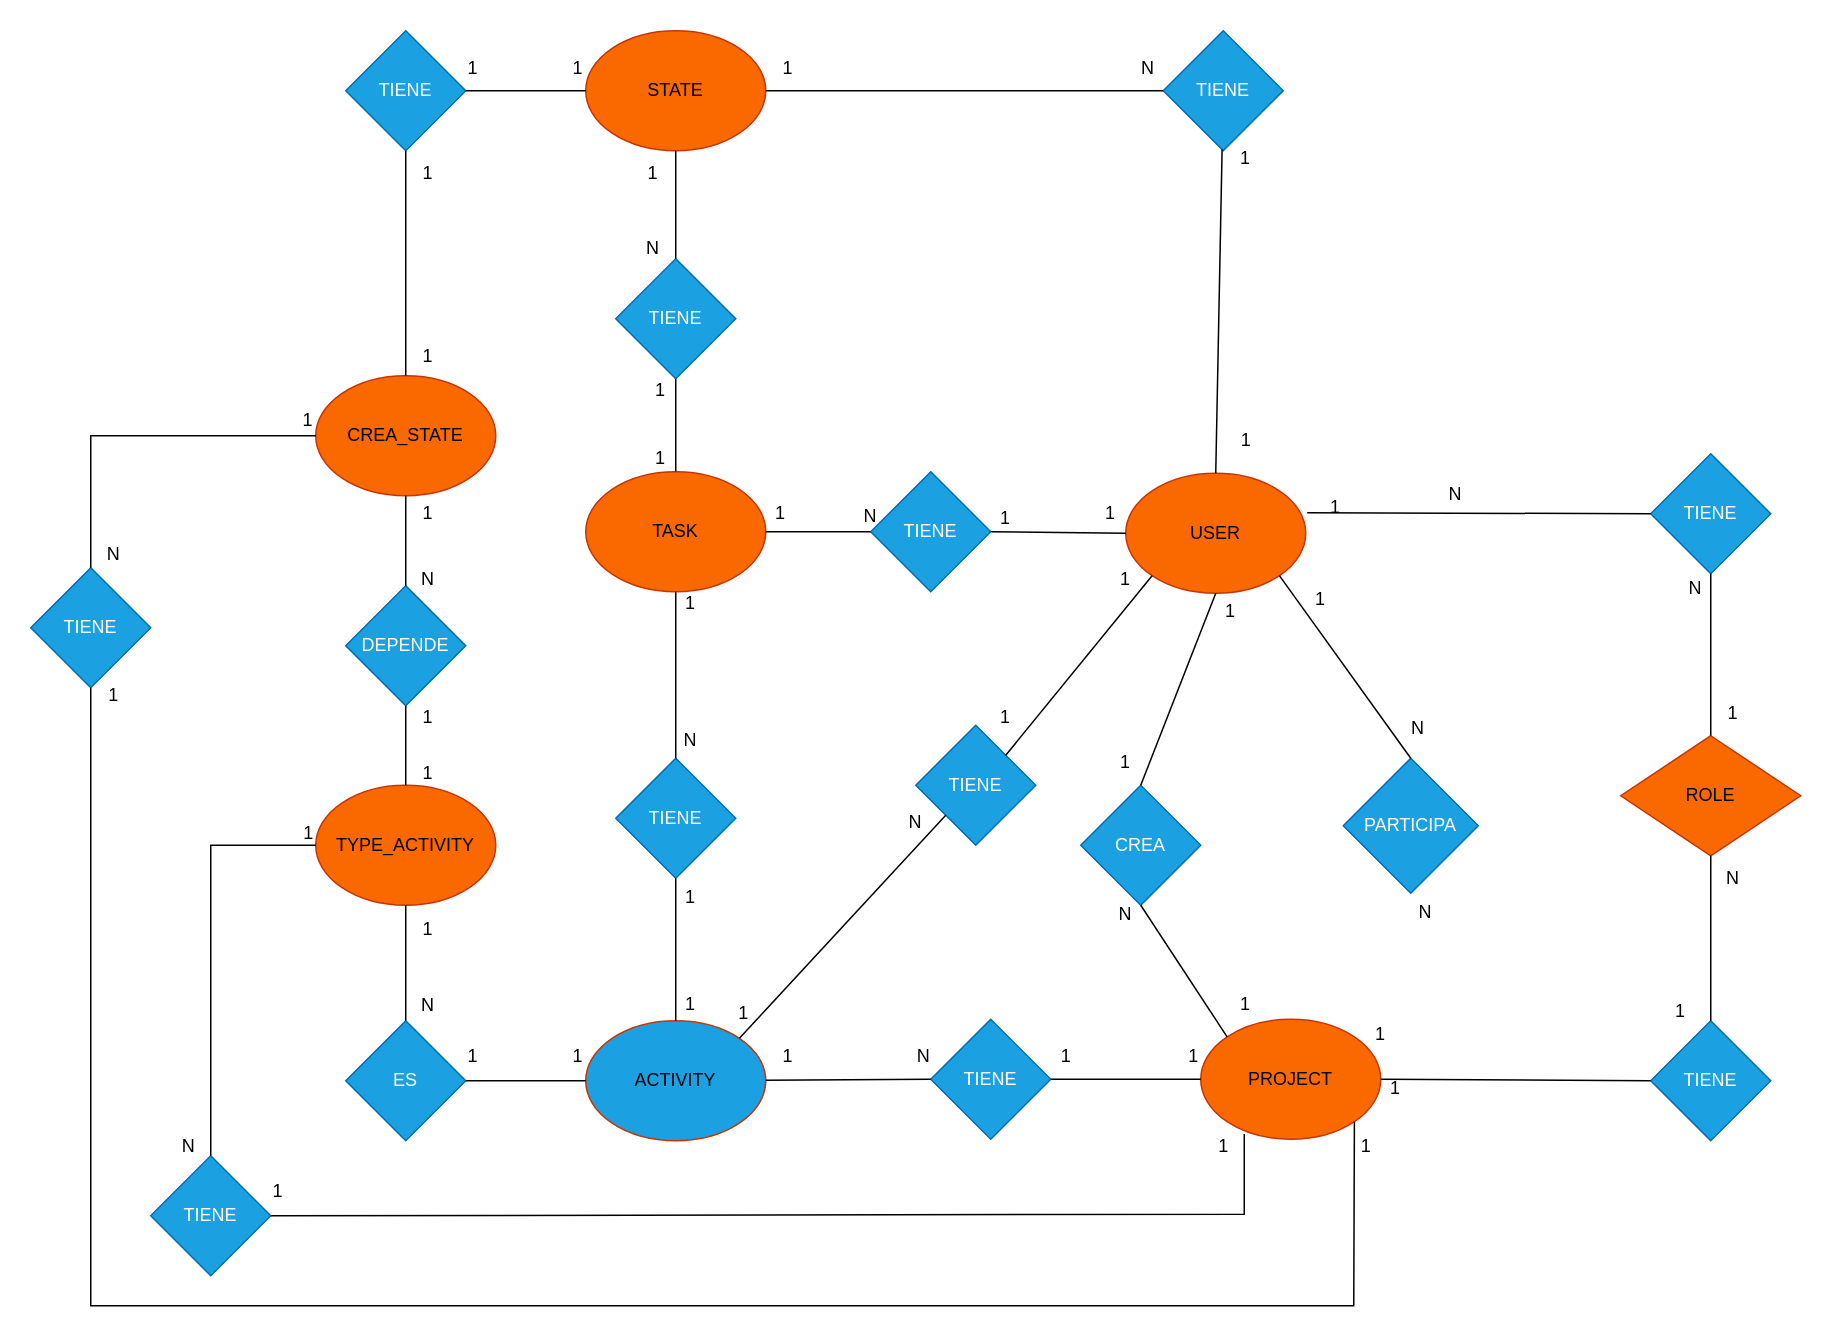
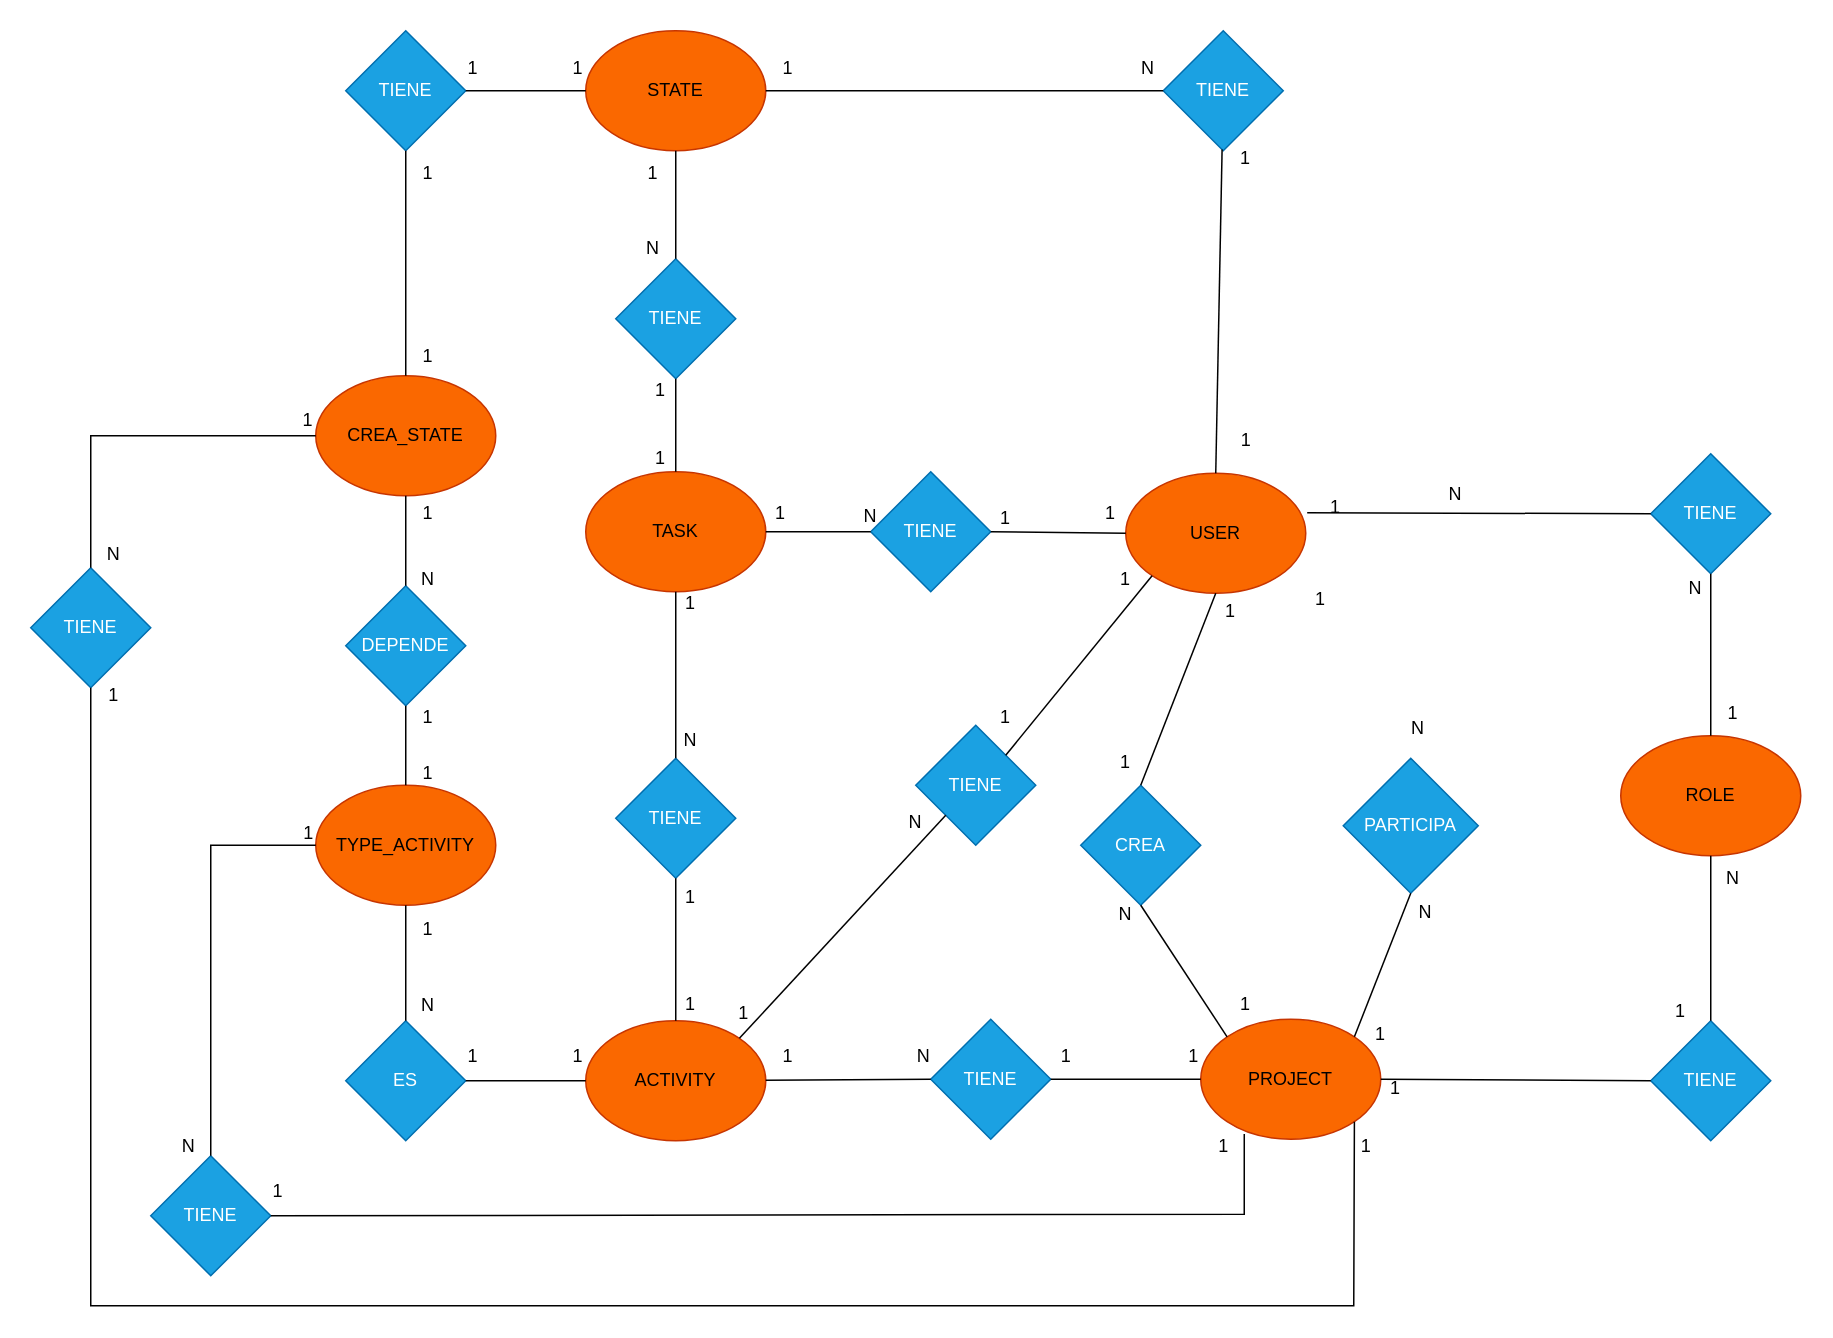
- <mxCell id="11" value="" style="endArrow=none;html=1;rounded=0;entryX=0.5;entryY=0;entryDx=0;entryDy=0;exitX=1;exitY=1;exitDx=0;exitDy=0;" parent="1" source="4" target="10" edge="1"><mxGeometry width="50" height="50" relative="1" as="geometry"><mxPoint x="830" y="530" as="sourcePoint" /><mxPoint x="1010" y="580" as="targetPoint" /></mxGeometry></mxCell>
- <mxCell id="6" value="ROLE" style="rhombus;whiteSpace=wrap;html=1;fillColor=#fa6800;strokeColor=#C73500;fontColor=#000000;" parent="1" vertex="1"><mxGeometry x="1080" y="490" width="120" height="80" as="geometry" /></mxCell>
+ <mxCell id="6" value="ROLE" style="ellipse;whiteSpace=wrap;html=1;fillColor=#fa6800;strokeColor=#C73500;fontColor=#000000;" parent="1" vertex="1"><mxGeometry x="1080" y="490" width="120" height="80" as="geometry" /></mxCell>
+ <mxCell id="12" value="" style="endArrow=none;html=1;rounded=0;entryX=1;entryY=0;entryDx=0;entryDy=0;exitX=0.5;exitY=1;exitDx=0;exitDy=0;" parent="1" source="10" target="2" edge="1"><mxGeometry width="50" height="50" relative="1" as="geometry"><mxPoint x="1070" y="490" as="sourcePoint" /><mxPoint x="1010" y="580" as="targetPoint" /></mxGeometry></mxCell>
- <mxCell id="3" value="ACTIVITY" style="ellipse;whiteSpace=wrap;html=1;fillColor=#1ba1e2;strokeColor=#C73500;fontColor=#000000;" parent="1" vertex="1"><mxGeometry x="390" y="680" width="120" height="80" as="geometry" /></mxCell>
+ <mxCell id="3" value="ACTIVITY" style="ellipse;whiteSpace=wrap;html=1;fillColor=#fa6800;strokeColor=#C73500;fontColor=#000000;" parent="1" vertex="1"><mxGeometry x="390" y="680" width="120" height="80" as="geometry" /></mxCell>
